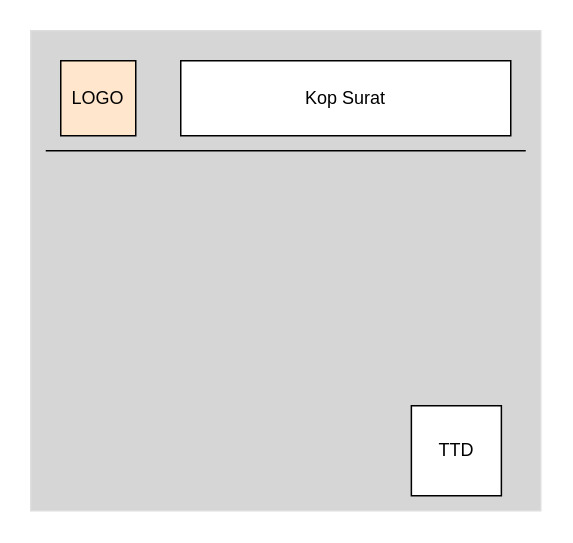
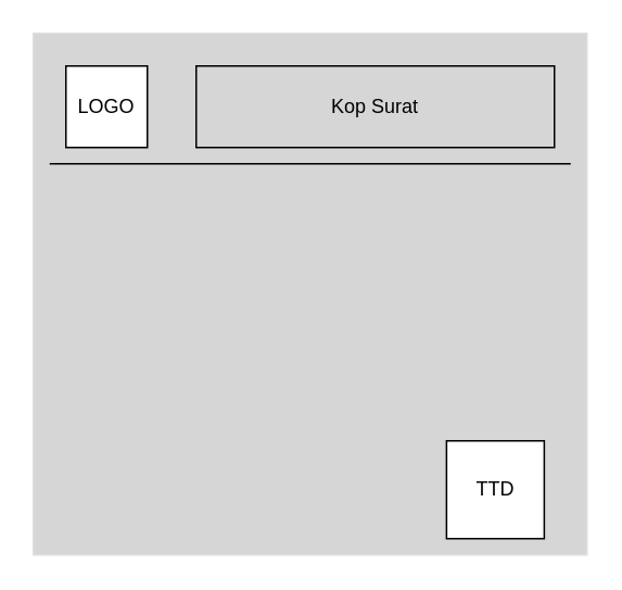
- <mxCell id="3" value="LOGO" style="rounded=0;whiteSpace=wrap;html=1;fillColor=#ffe6cc;" vertex="1" parent="1"><mxGeometry x="40" y="40" width="50" height="50" as="geometry" /></mxCell>
+ <mxCell id="3" value="LOGO" style="rounded=0;whiteSpace=wrap;html=1;" vertex="1" parent="1"><mxGeometry x="40" y="40" width="50" height="50" as="geometry" /></mxCell>
- <mxCell id="4" value="Kop Surat" style="rounded=0;whiteSpace=wrap;html=1;" vertex="1" parent="1"><mxGeometry x="120" y="40" width="220" height="50" as="geometry" /></mxCell>
+ <mxCell id="4" value="Kop Surat" style="rounded=0;whiteSpace=wrap;html=1;fillColor=#d6d6d6;" vertex="1" parent="1"><mxGeometry x="120" y="40" width="220" height="50" as="geometry" /></mxCell>
